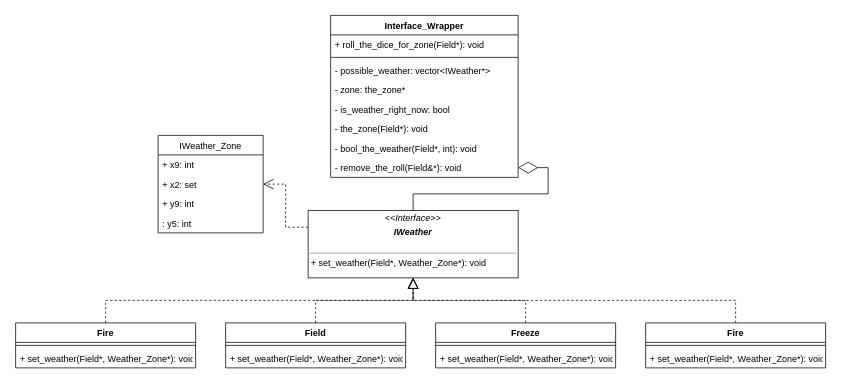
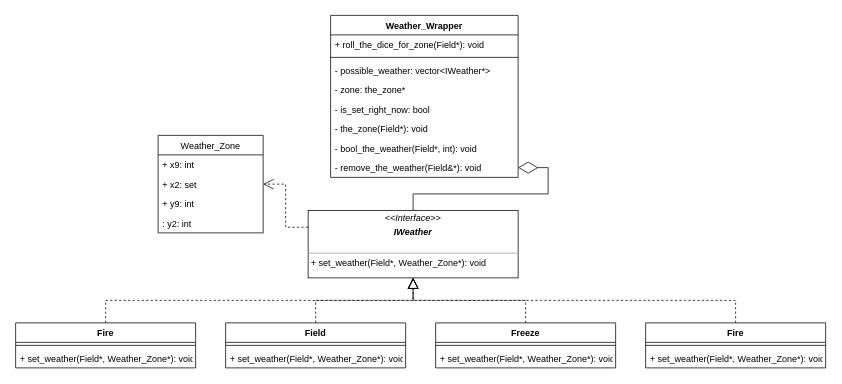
- <mxCell id="2" value="Interface_Wrapper" style="swimlane;fontStyle=1;align=center;verticalAlign=top;childLayout=stackLayout;horizontal=1;startSize=26;horizontalStack=0;resizeParent=1;resizeParentMax=0;resizeLast=0;collapsible=1;marginBottom=0;" vertex="1" parent="1"><mxGeometry x="440" y="20" width="250" height="216" as="geometry" /></mxCell>
+ <mxCell id="2" value="Weather_Wrapper" style="swimlane;fontStyle=1;align=center;verticalAlign=top;childLayout=stackLayout;horizontal=1;startSize=26;horizontalStack=0;resizeParent=1;resizeParentMax=0;resizeLast=0;collapsible=1;marginBottom=0;" vertex="1" parent="1"><mxGeometry x="440" y="20" width="250" height="216" as="geometry" /></mxCell>
- <mxCell id="7" value="- is_weather_right_now: bool" style="text;strokeColor=none;fillColor=none;align=left;verticalAlign=top;spacingLeft=4;spacingRight=4;overflow=hidden;rotatable=0;points=[[0,0.5],[1,0.5]];portConstraint=eastwest;" vertex="1" parent="2"><mxGeometry y="112" width="250" height="26" as="geometry" /></mxCell>
+ <mxCell id="7" value="- is_set_right_now: bool" style="text;strokeColor=none;fillColor=none;align=left;verticalAlign=top;spacingLeft=4;spacingRight=4;overflow=hidden;rotatable=0;points=[[0,0.5],[1,0.5]];portConstraint=eastwest;" vertex="1" parent="2"><mxGeometry y="112" width="250" height="26" as="geometry" /></mxCell>
- <mxCell id="15" value="IWeather_Zone" style="swimlane;fontStyle=0;childLayout=stackLayout;horizontal=1;startSize=26;fillColor=none;horizontalStack=0;resizeParent=1;resizeParentMax=0;resizeLast=0;collapsible=1;marginBottom=0;" vertex="1" parent="1"><mxGeometry x="210" y="180" width="140" height="130" as="geometry" /></mxCell>
+ <mxCell id="15" value="Weather_Zone" style="swimlane;fontStyle=0;childLayout=stackLayout;horizontal=1;startSize=26;fillColor=none;horizontalStack=0;resizeParent=1;resizeParentMax=0;resizeLast=0;collapsible=1;marginBottom=0;" vertex="1" parent="1"><mxGeometry x="210" y="180" width="140" height="130" as="geometry" /></mxCell>
- <mxCell id="10" value="- remove_the_roll(Field&amp;*): void" style="text;strokeColor=none;fillColor=none;align=left;verticalAlign=top;spacingLeft=4;spacingRight=4;overflow=hidden;rotatable=0;points=[[0,0.5],[1,0.5]];portConstraint=eastwest;" vertex="1" parent="2"><mxGeometry y="190" width="250" height="26" as="geometry" /></mxCell>
+ <mxCell id="10" value="- remove_the_weather(Field&amp;*): void" style="text;strokeColor=none;fillColor=none;align=left;verticalAlign=top;spacingLeft=4;spacingRight=4;overflow=hidden;rotatable=0;points=[[0,0.5],[1,0.5]];portConstraint=eastwest;" vertex="1" parent="2"><mxGeometry y="190" width="250" height="26" as="geometry" /></mxCell>
- <mxCell id="19" value=": y5: int" style="text;strokeColor=none;fillColor=none;align=left;verticalAlign=top;spacingLeft=4;spacingRight=4;overflow=hidden;rotatable=0;points=[[0,0.5],[1,0.5]];portConstraint=eastwest;" vertex="1" parent="15"><mxGeometry y="104" width="140" height="26" as="geometry" /></mxCell>
+ <mxCell id="19" value=": y2: int" style="text;strokeColor=none;fillColor=none;align=left;verticalAlign=top;spacingLeft=4;spacingRight=4;overflow=hidden;rotatable=0;points=[[0,0.5],[1,0.5]];portConstraint=eastwest;" vertex="1" parent="15"><mxGeometry y="104" width="140" height="26" as="geometry" /></mxCell>
